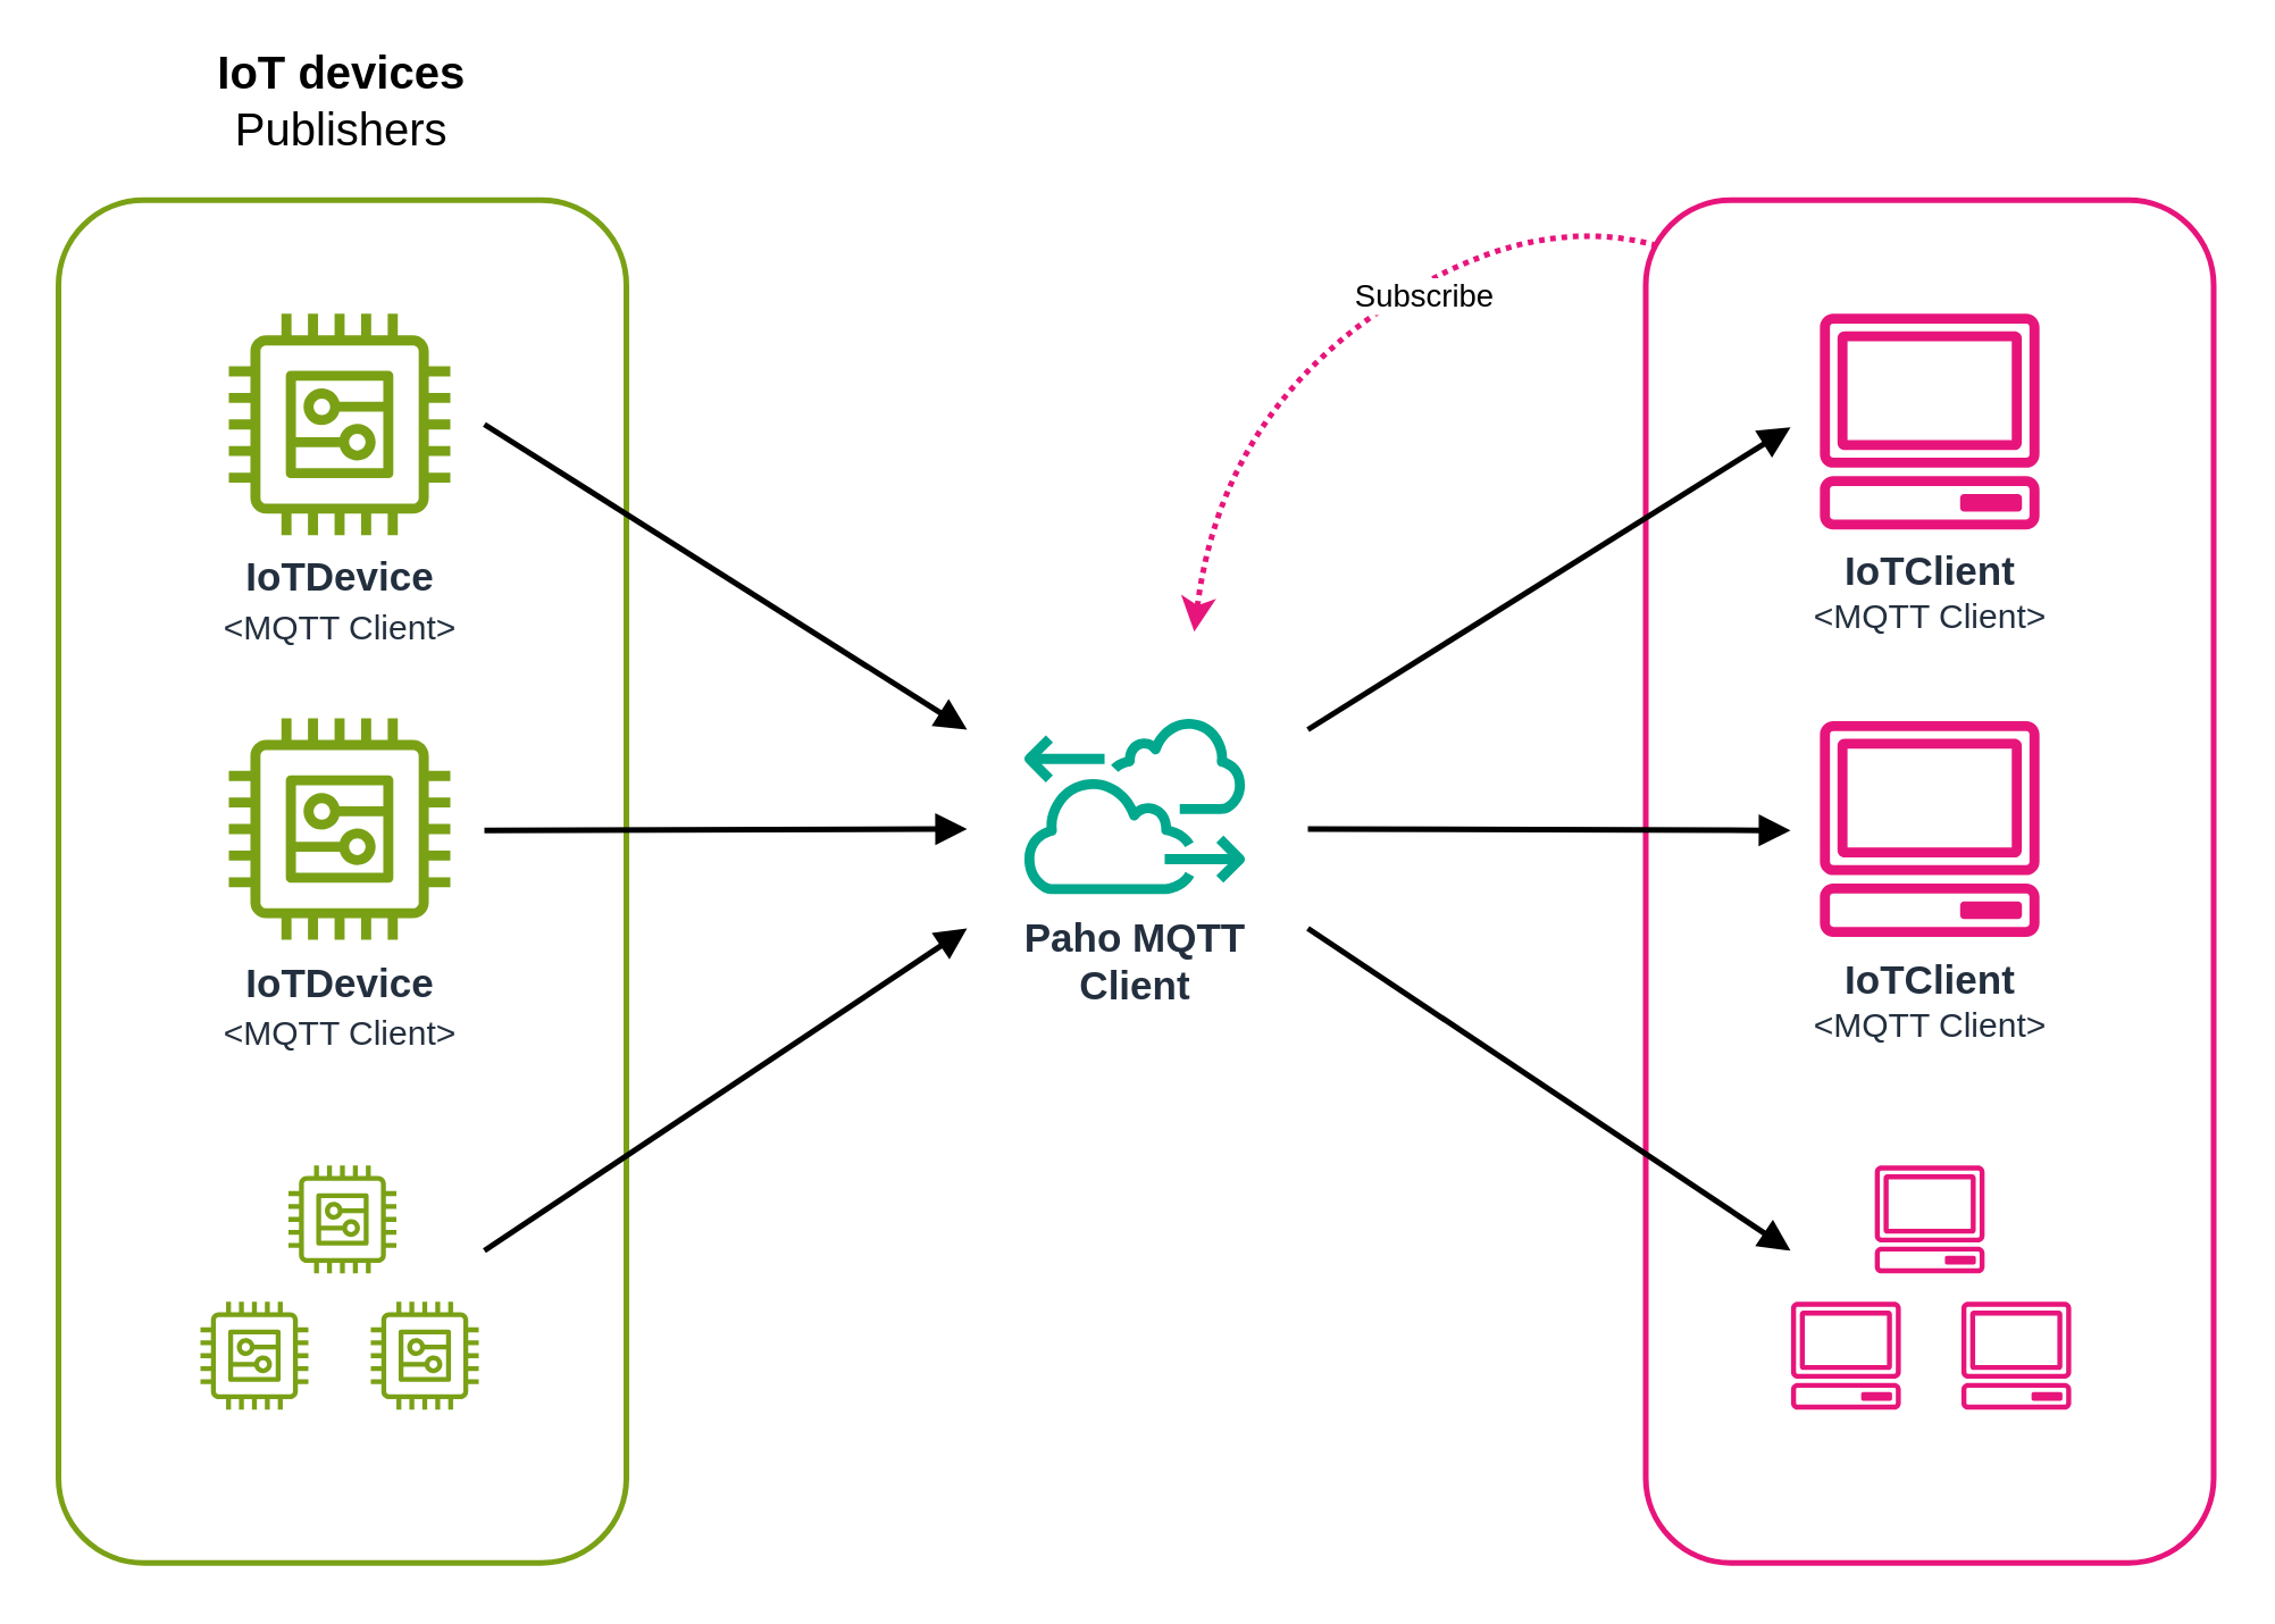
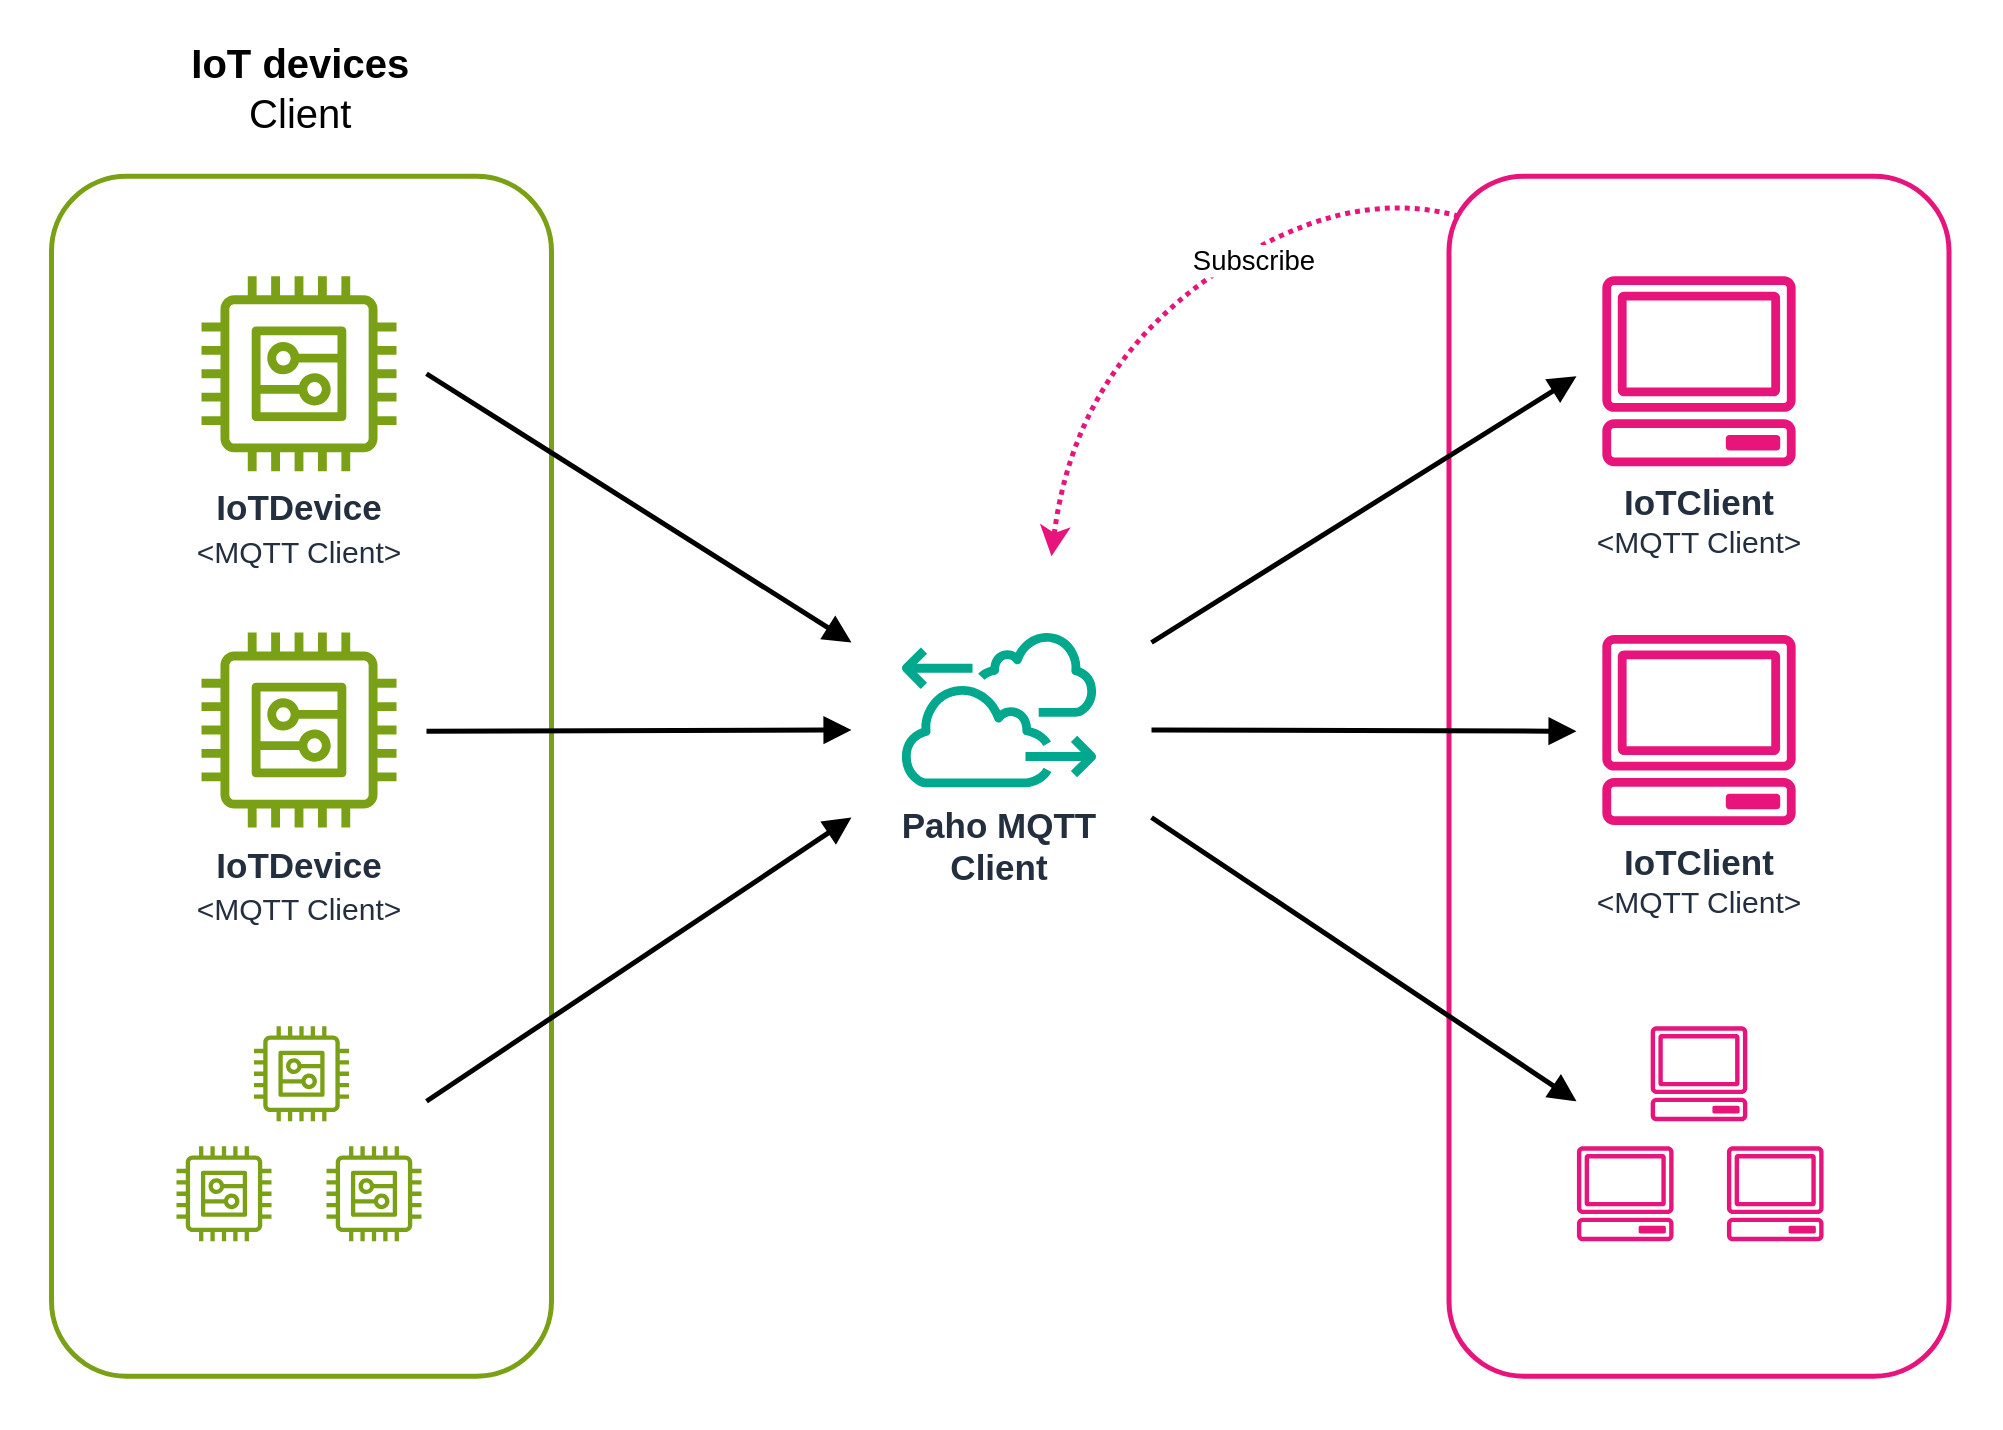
- <mxCell id="28" value="&lt;b style=&quot;font-size: 16px;&quot;&gt;IoT devices&lt;/b&gt;&lt;br style=&quot;font-size: 16px;&quot;&gt;Publishers" style="text;html=1;strokeColor=none;fillColor=none;align=center;verticalAlign=middle;whiteSpace=wrap;rounded=0;fontSize=16;fontFamily=Helvetica;fontColor=default;" parent="1" vertex="1"><mxGeometry x="40" y="20" width="160" height="30" as="geometry" /></mxCell>
+ <mxCell id="28" value="&lt;b style=&quot;font-size: 16px;&quot;&gt;IoT devices&lt;/b&gt;&lt;br style=&quot;font-size: 16px;&quot;&gt;Client" style="text;html=1;strokeColor=none;fillColor=none;align=center;verticalAlign=middle;whiteSpace=wrap;rounded=0;fontSize=16;fontFamily=Helvetica;fontColor=default;" parent="1" vertex="1"><mxGeometry x="40" y="20" width="160" height="30" as="geometry" /></mxCell>
